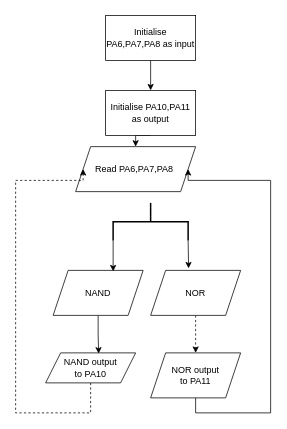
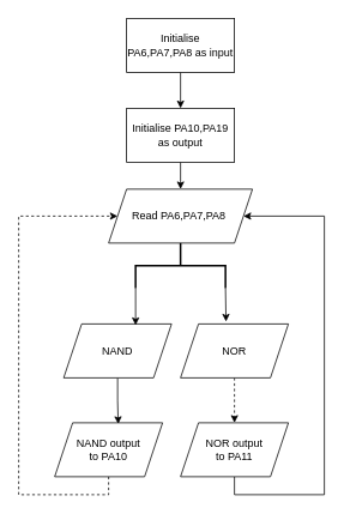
- <mxCell id="5" value="Initialise PA10,PA11 as output" style="rounded=0;whiteSpace=wrap;html=1;" vertex="1" parent="1"><mxGeometry x="140" y="120" width="120" height="60" as="geometry" /></mxCell>
+ <mxCell id="5" value="Initialise PA10,PA19 as output" style="rounded=0;whiteSpace=wrap;html=1;" vertex="1" parent="1"><mxGeometry x="140" y="120" width="120" height="60" as="geometry" /></mxCell>
- <mxCell id="6" value="Read PA6,PA7,PA8&amp;nbsp;" style="shape=parallelogram;perimeter=parallelogramPerimeter;whiteSpace=wrap;html=1;fixedSize=1;" vertex="1" parent="1"><mxGeometry x="100" y="195" width="160" height="60" as="geometry" /></mxCell>
+ <mxCell id="6" value="Read PA6,PA7,PA8&amp;nbsp;" style="shape=parallelogram;perimeter=parallelogramPerimeter;whiteSpace=wrap;html=1;fixedSize=1;" vertex="1" parent="1"><mxGeometry x="120" y="210" width="160" height="60" as="geometry" /></mxCell>
- <mxCell id="12" value="NAND output &lt;br&gt;to PA10" style="shape=parallelogram;perimeter=parallelogramPerimeter;whiteSpace=wrap;html=1;fixedSize=1;" vertex="1" parent="1"><mxGeometry x="60" y="470" width="120" height="40" as="geometry" /></mxCell>
+ <mxCell id="12" value="NAND output &lt;br&gt;to PA10" style="shape=parallelogram;perimeter=parallelogramPerimeter;whiteSpace=wrap;html=1;fixedSize=1;" vertex="1" parent="1"><mxGeometry x="60" y="470" width="120" height="60" as="geometry" /></mxCell>
